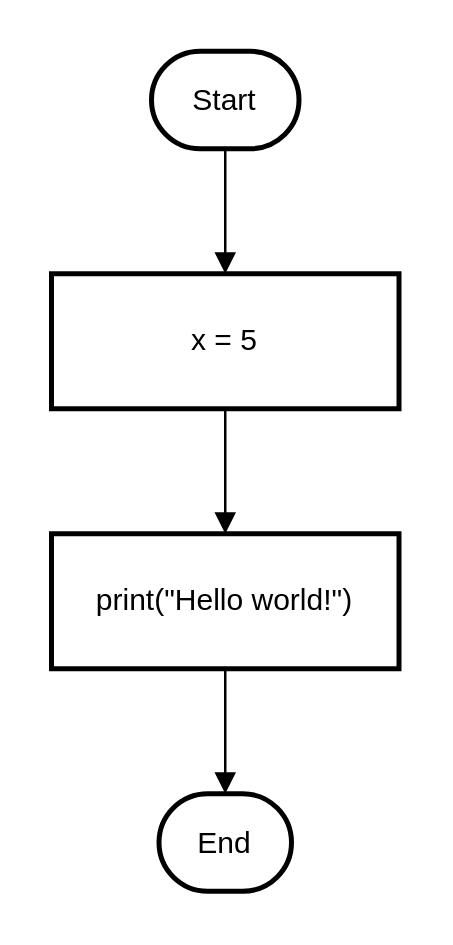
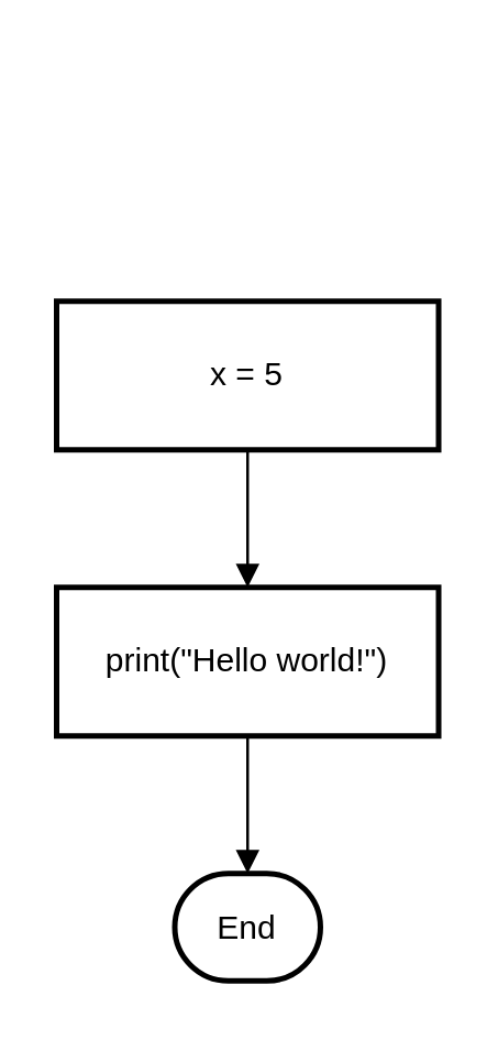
- <mxCell id="2" value="Start" style="rounded=1;whiteSpace=wrap;arcSize=50;strokeWidth=2;" parent="1" vertex="1"><mxGeometry x="60" y="20" width="59" height="39" as="geometry" /></mxCell>
- <mxCell id="6" value="" style="curved=1;startArrow=none;endArrow=block;exitX=0.5;exitY=1;entryX=0.5;entryY=0;rounded=0;" parent="1" source="2" target="3" edge="1"><mxGeometry relative="1" as="geometry"><Array as="points" /></mxGeometry></mxCell>
